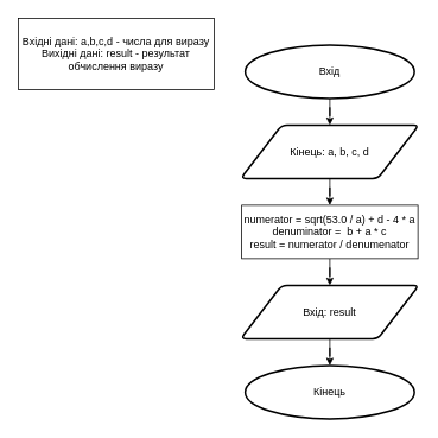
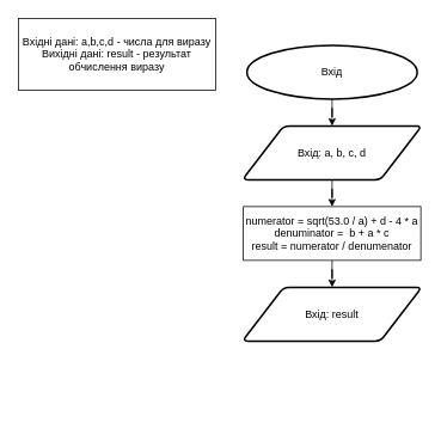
- <mxCell id="6" value="Кінець: a, b, c, d" style="shape=parallelogram;html=1;strokeWidth=2;perimeter=parallelogramPerimeter;whiteSpace=wrap;rounded=1;arcSize=12;size=0.23;" vertex="1" parent="1"><mxGeometry x="270" y="140" width="200" height="60" as="geometry" /></mxCell>
+ <mxCell id="6" value="Вхід: a, b, c, d" style="shape=parallelogram;html=1;strokeWidth=2;perimeter=parallelogramPerimeter;whiteSpace=wrap;rounded=1;arcSize=12;size=0.23;" vertex="1" parent="1"><mxGeometry x="270" y="140" width="200" height="60" as="geometry" /></mxCell>
- <mxCell id="9" style="edgeStyle=orthogonalEdgeStyle;rounded=0;orthogonalLoop=1;jettySize=auto;html=1;" edge="1" parent="1" source="10" target="11"><mxGeometry relative="1" as="geometry" /></mxCell>
- <mxCell id="11" value="Кінець" style="strokeWidth=2;html=1;shape=mxgraph.flowchart.start_1;whiteSpace=wrap;" vertex="1" parent="1"><mxGeometry x="275" y="410" width="190" height="60" as="geometry" /></mxCell>
